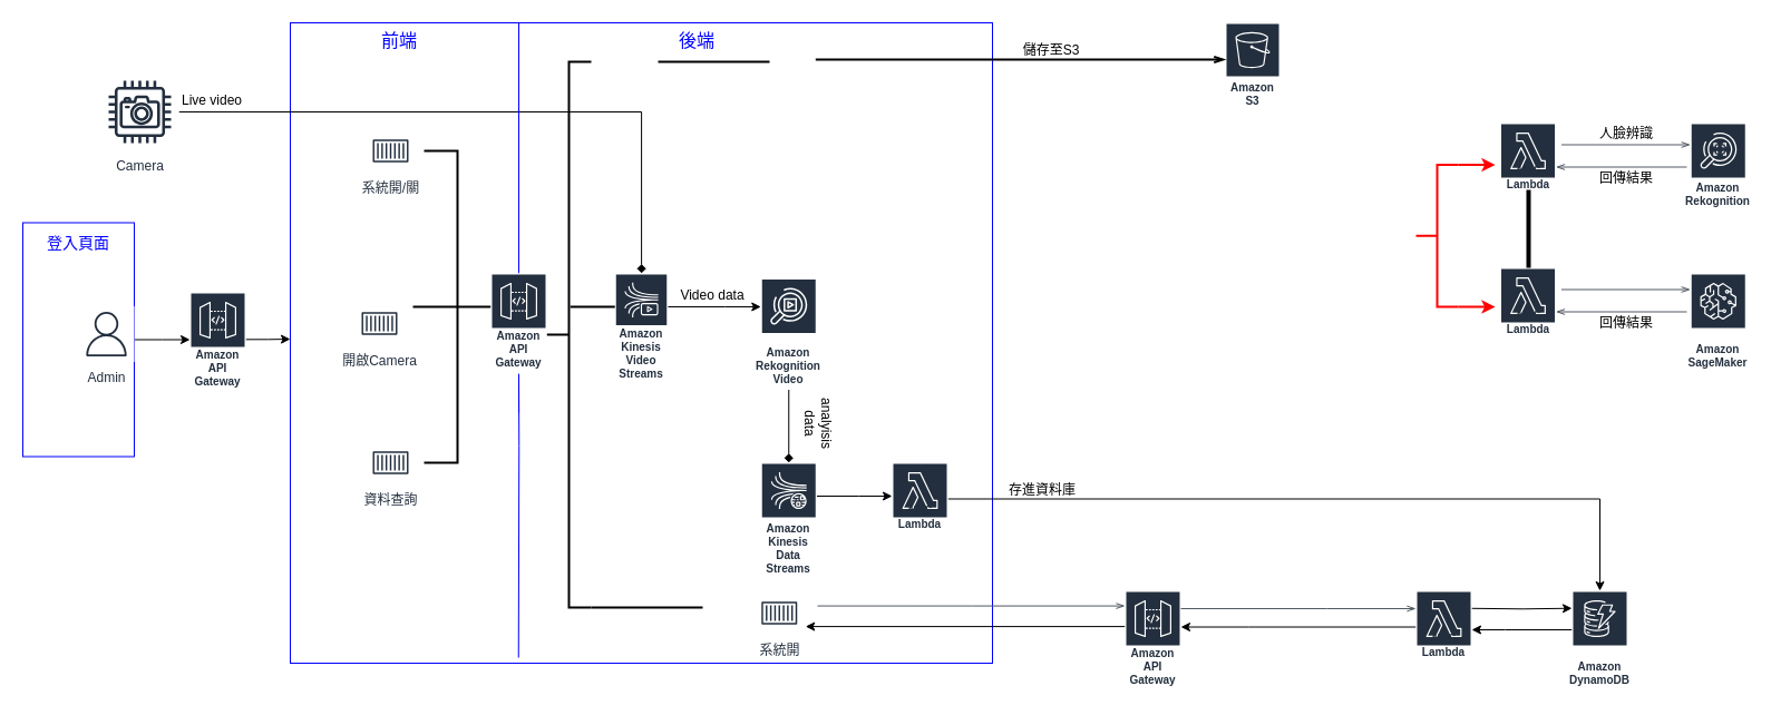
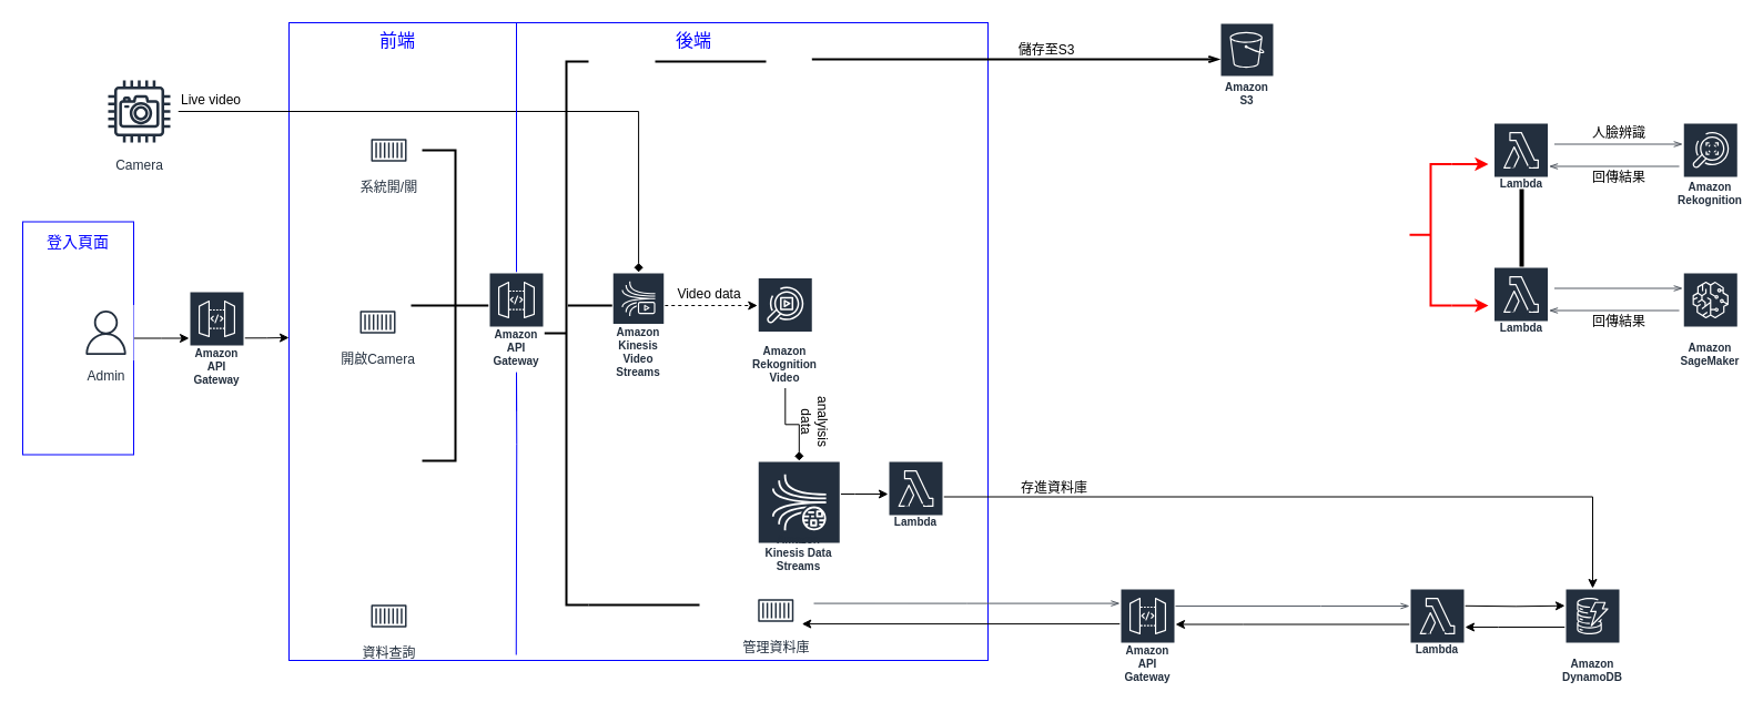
- <mxCell id="47" style="edgeStyle=orthogonalEdgeStyle;rounded=0;orthogonalLoop=1;jettySize=auto;html=1;" edge="1" parent="1" source="48" target="57"><mxGeometry relative="1" as="geometry"><Array as="points"><mxPoint x="650" y="275" /><mxPoint x="650" y="275" /></Array></mxGeometry></mxCell>
+ <mxCell id="47" style="edgeStyle=orthogonalEdgeStyle;rounded=0;orthogonalLoop=1;jettySize=auto;html=1;dashed=1;" edge="1" parent="1" source="48" target="57"><mxGeometry relative="1" as="geometry"><Array as="points"><mxPoint x="650" y="275" /><mxPoint x="650" y="275" /></Array></mxGeometry></mxCell>
- <mxCell id="29" value="資料查詢" style="sketch=0;outlineConnect=0;fontColor=#232F3E;gradientColor=none;strokeColor=#232F3E;fillColor=#ffffff;dashed=0;verticalLabelPosition=bottom;verticalAlign=top;align=center;html=1;fontSize=12;fontStyle=0;aspect=fixed;shape=mxgraph.aws4.resourceIcon;resIcon=mxgraph.aws4.container_1;" parent="1" vertex="1"><mxGeometry x="330" y="395" width="40" height="40" as="geometry" /></mxCell>
+ <mxCell id="29" value="資料查詢" style="sketch=0;outlineConnect=0;fontColor=#232F3E;gradientColor=none;strokeColor=#232F3E;fillColor=#ffffff;dashed=0;verticalLabelPosition=bottom;verticalAlign=top;align=center;html=1;fontSize=12;fontStyle=0;aspect=fixed;shape=mxgraph.aws4.resourceIcon;resIcon=mxgraph.aws4.container_1;" parent="1" vertex="1"><mxGeometry x="330" y="535" width="40" height="40" as="geometry" /></mxCell>
- <mxCell id="28" value="存進資料庫" style="text;html=1;strokeColor=none;fillColor=none;align=center;verticalAlign=middle;whiteSpace=wrap;rounded=0;" parent="1" vertex="1"><mxGeometry x="890" y="425" width="90" height="30" as="geometry" /></mxCell>
+ <mxCell id="28" value="存進資料庫" style="text;html=1;strokeColor=none;fillColor=none;align=center;verticalAlign=middle;whiteSpace=wrap;rounded=0;" parent="1" vertex="1"><mxGeometry x="905" y="425" width="90" height="30" as="geometry" /></mxCell>
- <mxCell id="59" value="Amazon Kinesis Data Streams" style="sketch=0;outlineConnect=0;fontColor=#232F3E;gradientColor=none;strokeColor=#ffffff;fillColor=#232F3E;dashed=0;verticalLabelPosition=middle;verticalAlign=bottom;align=center;html=1;whiteSpace=wrap;fontSize=10;fontStyle=1;spacing=3;shape=mxgraph.aws4.productIcon;prIcon=mxgraph.aws4.kinesis_data_streams;" parent="1" vertex="1"><mxGeometry x="682.25" y="415" width="50" height="105" as="geometry" /></mxCell>
+ <mxCell id="59" value="Amazon Kinesis Data Streams" style="sketch=0;outlineConnect=0;fontColor=#232F3E;gradientColor=none;strokeColor=#ffffff;fillColor=#232F3E;dashed=0;verticalLabelPosition=middle;verticalAlign=bottom;align=center;html=1;whiteSpace=wrap;fontSize=10;fontStyle=1;spacing=3;shape=mxgraph.aws4.productIcon;prIcon=mxgraph.aws4.kinesis_data_streams;" parent="1" vertex="1"><mxGeometry x="682.25" y="415" width="75" height="105" as="geometry" /></mxCell>
- <mxCell id="6" value="系統開" style="sketch=0;outlineConnect=0;fontColor=#232F3E;gradientColor=none;strokeColor=#232F3E;fillColor=#ffffff;dashed=0;verticalLabelPosition=bottom;verticalAlign=top;align=center;html=1;fontSize=12;fontStyle=0;aspect=fixed;shape=mxgraph.aws4.resourceIcon;resIcon=mxgraph.aws4.container_1;" parent="1" vertex="1"><mxGeometry x="678.75" y="530" width="40" height="40" as="geometry" /></mxCell>
+ <mxCell id="6" value="管理資料庫" style="sketch=0;outlineConnect=0;fontColor=#232F3E;gradientColor=none;strokeColor=#232F3E;fillColor=#ffffff;dashed=0;verticalLabelPosition=bottom;verticalAlign=top;align=center;html=1;fontSize=12;fontStyle=0;aspect=fixed;shape=mxgraph.aws4.resourceIcon;resIcon=mxgraph.aws4.container_1;" parent="1" vertex="1"><mxGeometry x="678.75" y="530" width="40" height="40" as="geometry" /></mxCell>
